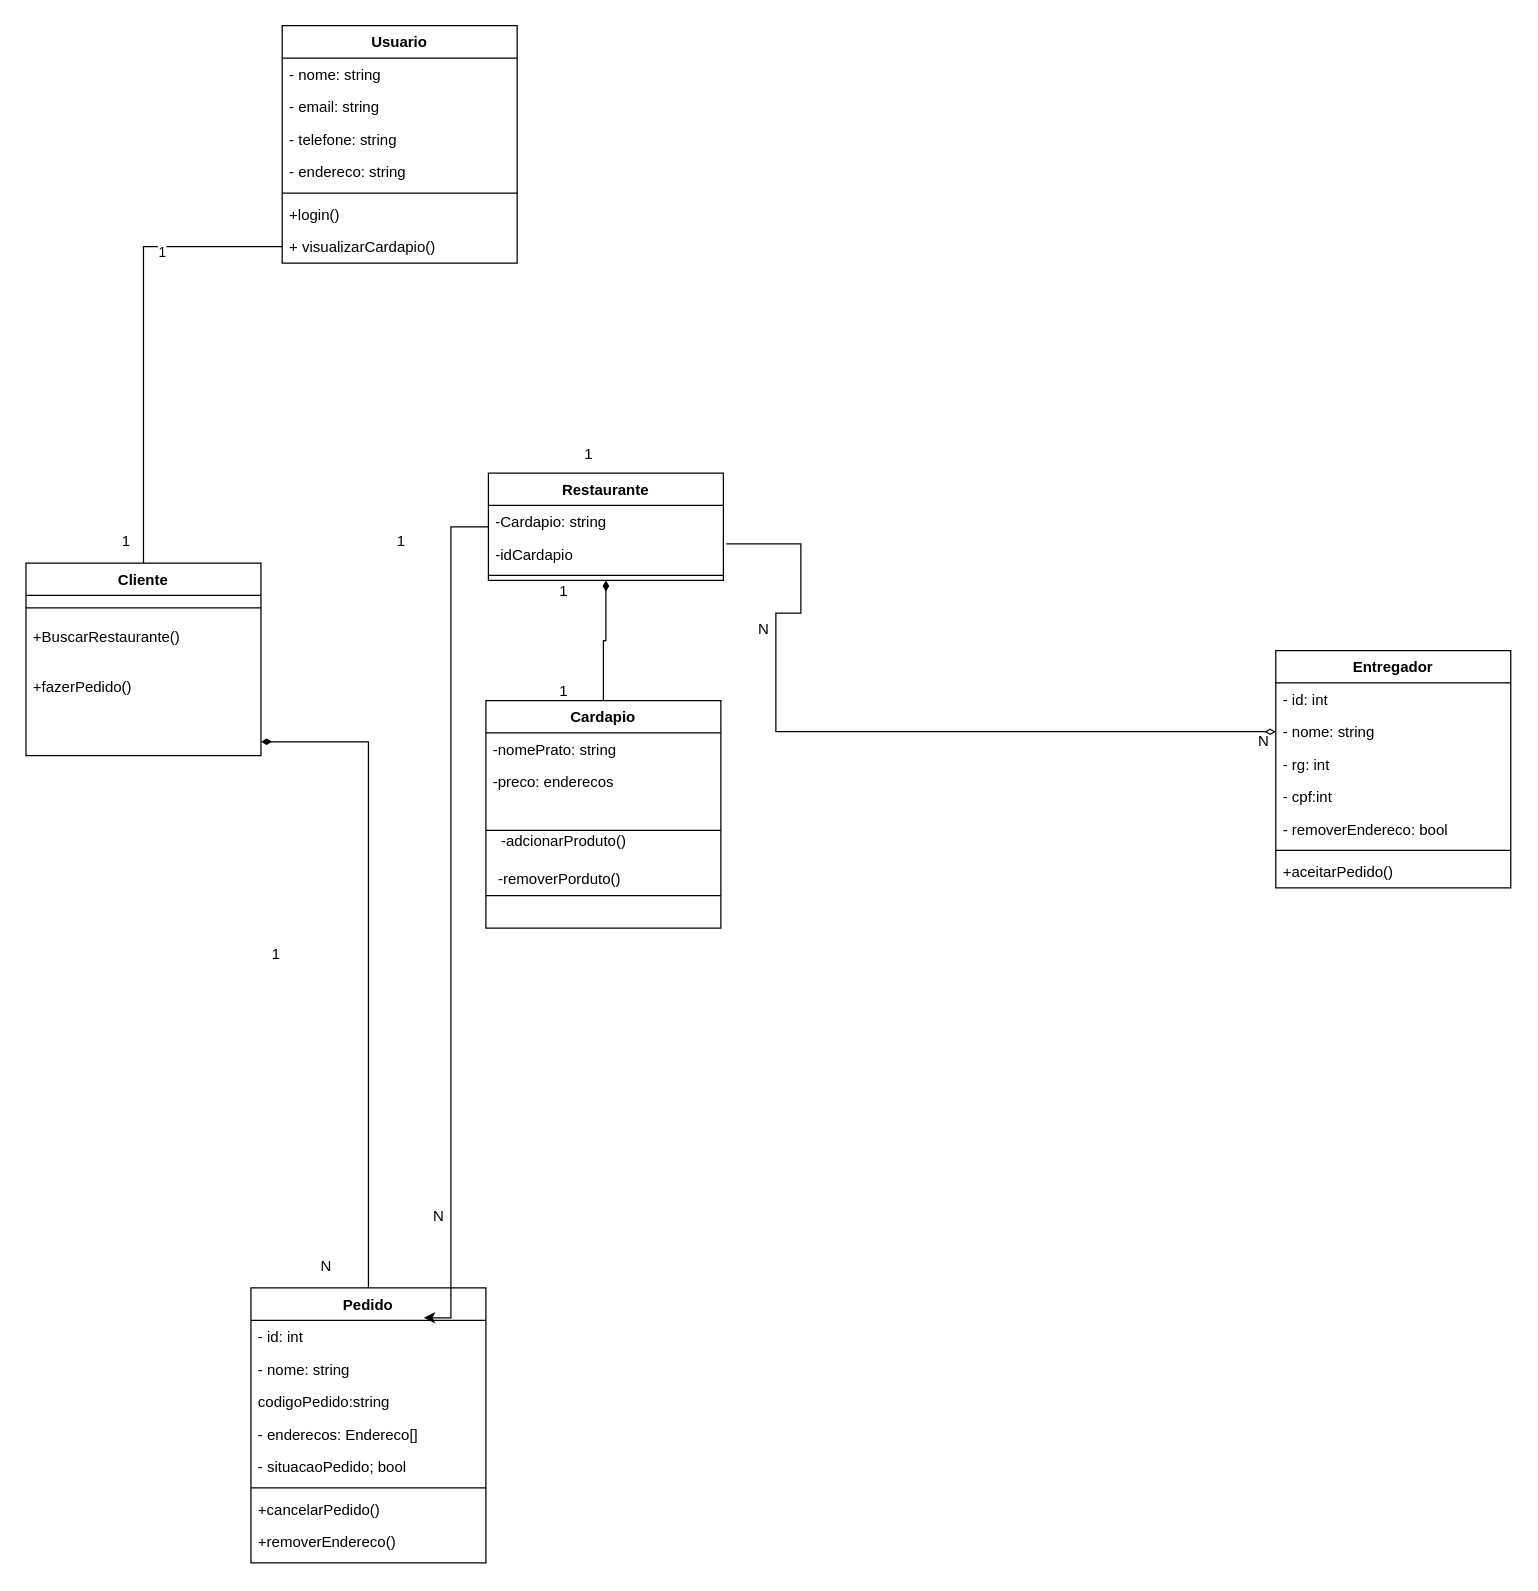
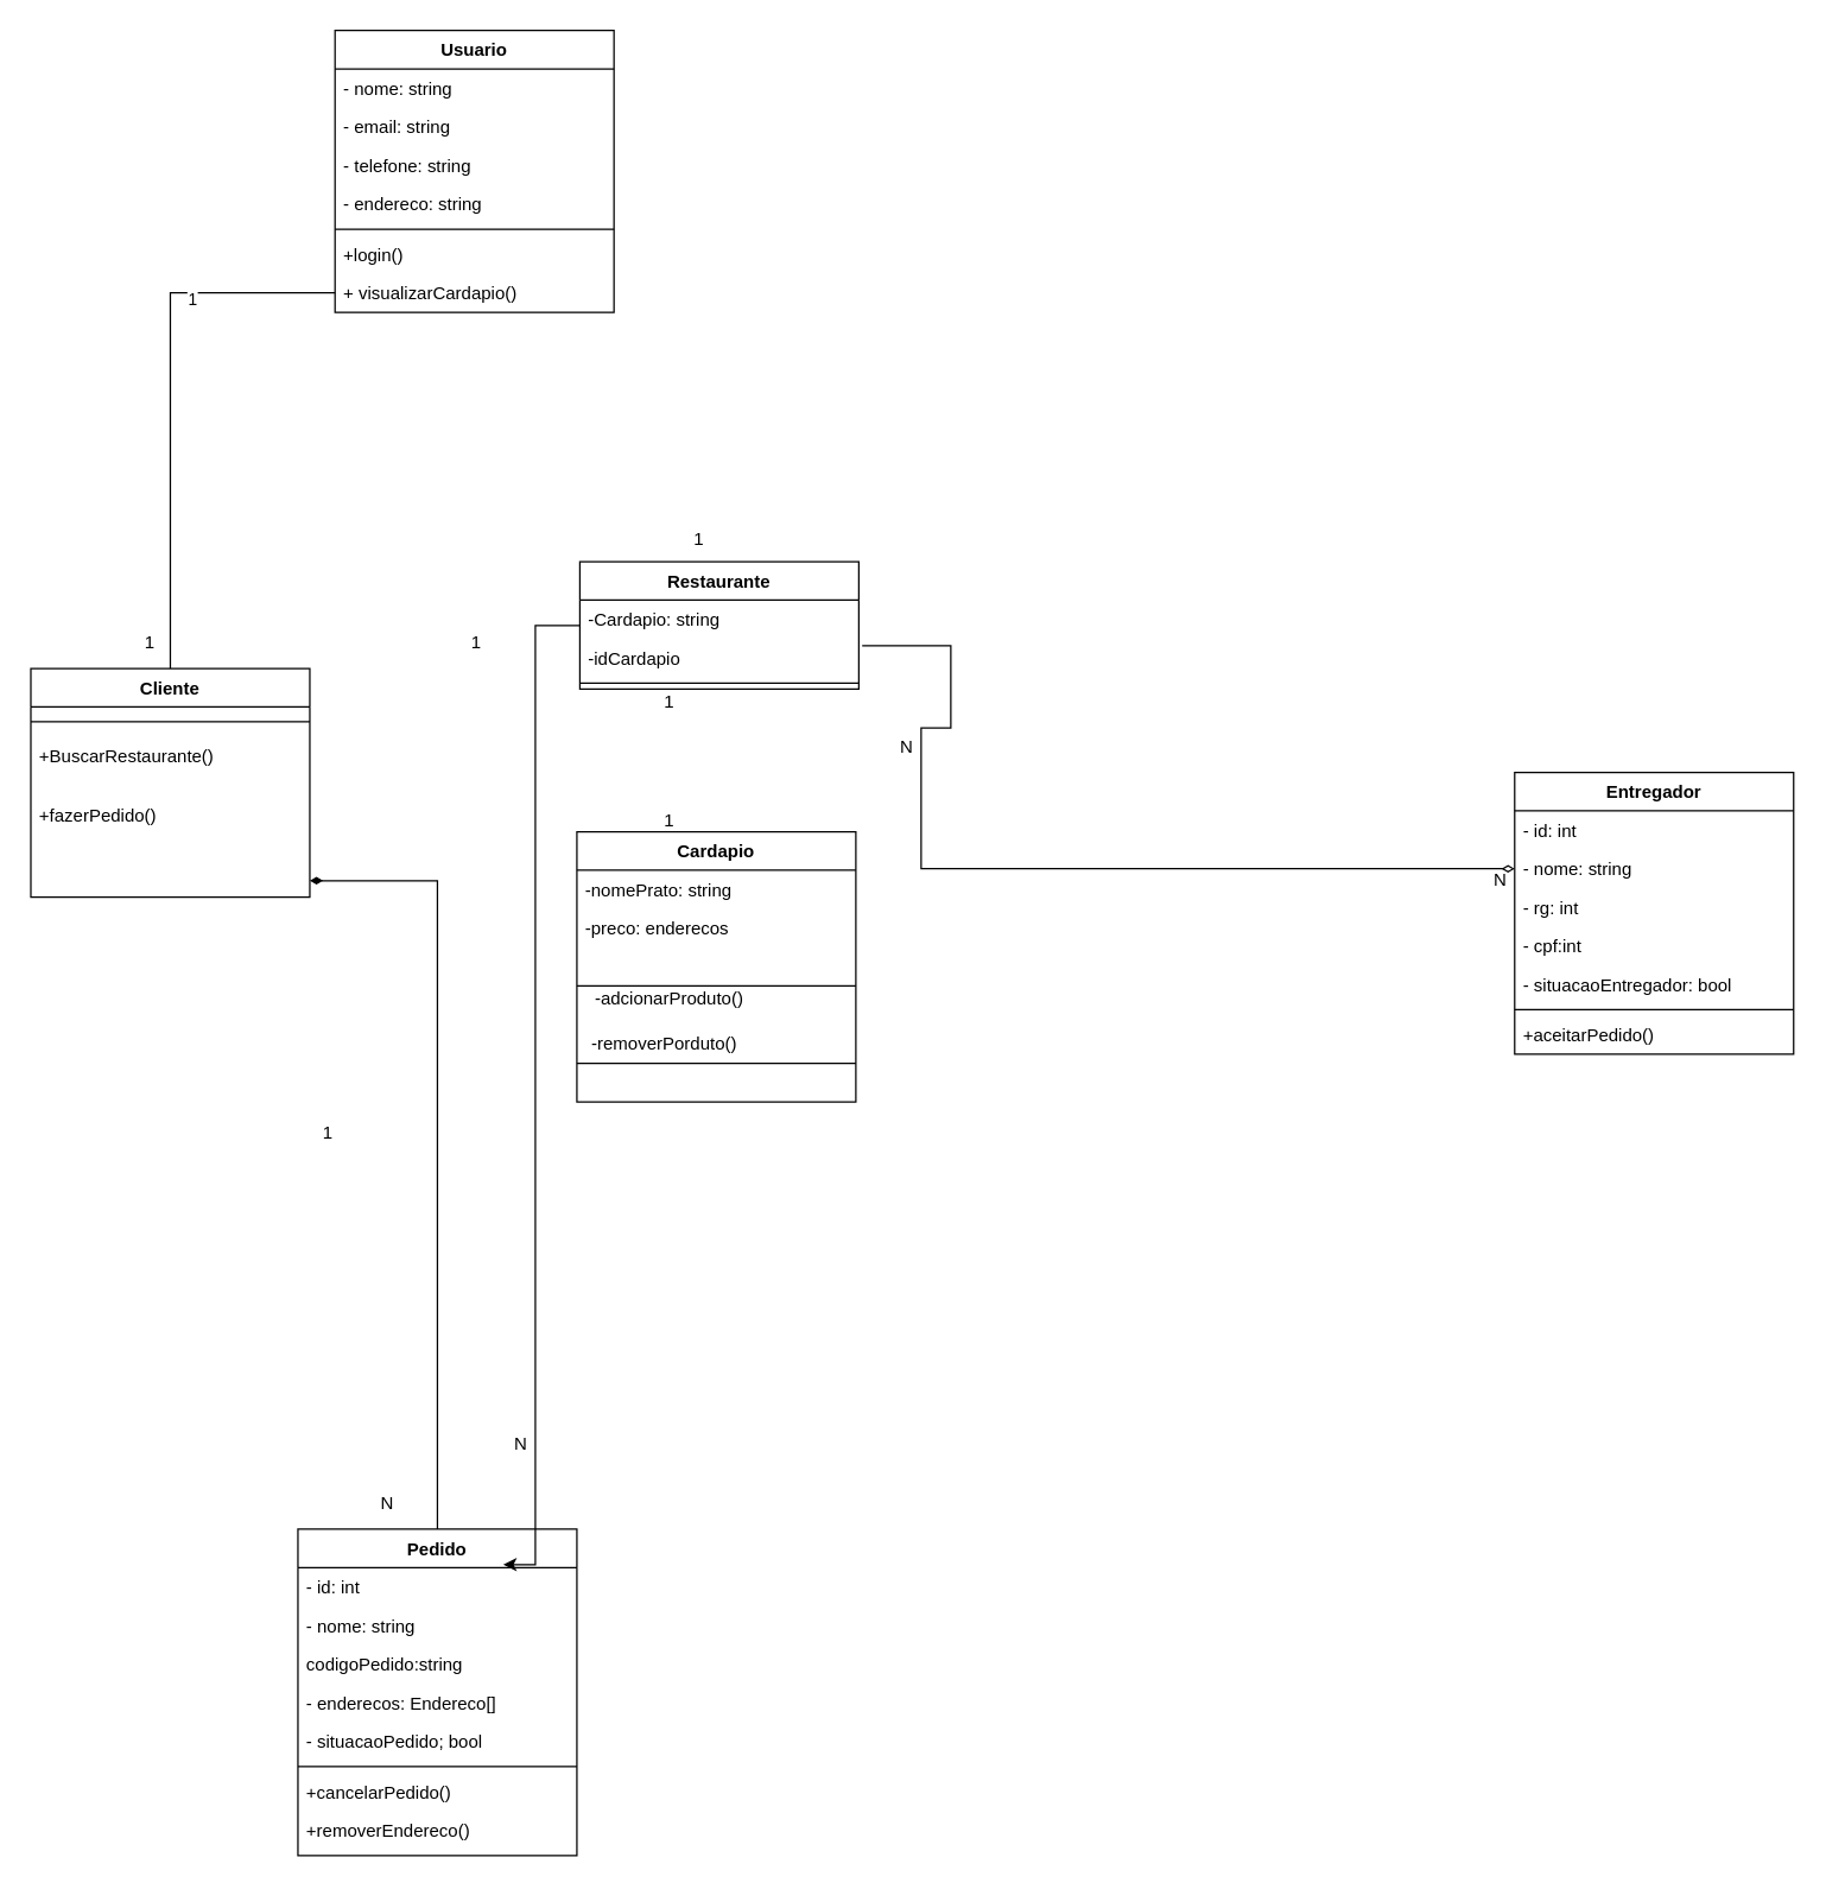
- <mxCell id="42" style="edgeStyle=orthogonalEdgeStyle;rounded=0;orthogonalLoop=1;jettySize=auto;html=1;entryX=0.5;entryY=1;entryDx=0;entryDy=0;endArrow=diamondThin;endFill=1;" parent="1" source="43" target="9" edge="1"><mxGeometry relative="1" as="geometry" /></mxCell>
- <mxCell id="28" value="- removerEndereco: bool" style="text;strokeColor=none;fillColor=none;align=left;verticalAlign=top;spacingLeft=4;spacingRight=4;overflow=hidden;rotatable=0;points=[[0,0.5],[1,0.5]];portConstraint=eastwest;" parent="23" vertex="1"><mxGeometry y="129.935" width="188" height="26" as="geometry" /></mxCell>
+ <mxCell id="28" value="- situacaoEntregador: bool" style="text;strokeColor=none;fillColor=none;align=left;verticalAlign=top;spacingLeft=4;spacingRight=4;overflow=hidden;rotatable=0;points=[[0,0.5],[1,0.5]];portConstraint=eastwest;" parent="23" vertex="1"><mxGeometry y="129.935" width="188" height="26" as="geometry" /></mxCell>
